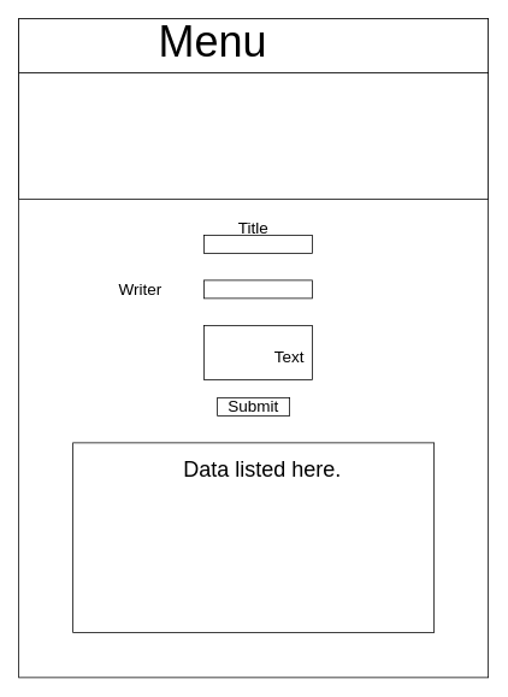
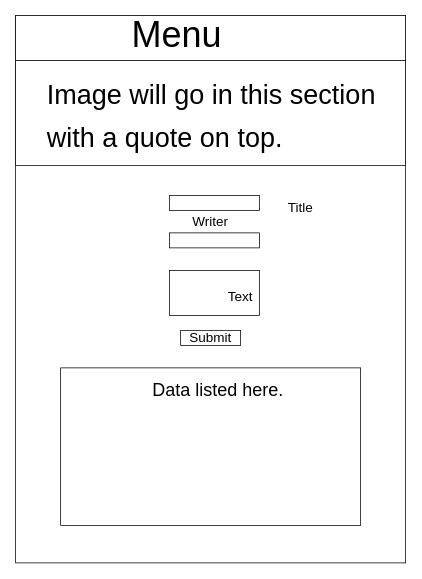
+ <mxCell id="6" value="&lt;font style=&quot;font-size: 36px&quot;&gt;Image will go in this section with a quote on top.&lt;/font&gt;" style="text;html=1;strokeColor=none;fillColor=none;align=left;verticalAlign=middle;whiteSpace=wrap;rounded=0;fontSize=48;" vertex="1" parent="1"><mxGeometry x="60" y="100" width="450" height="100" as="geometry" /></mxCell>
- <mxCell id="11" value="&lt;font style=&quot;font-size: 18px&quot;&gt;Title&lt;/font&gt;" style="text;html=1;strokeColor=none;fillColor=none;align=center;verticalAlign=middle;whiteSpace=wrap;rounded=0;fontSize=36;" vertex="1" parent="1"><mxGeometry x="250" y="230" width="60" height="30" as="geometry" /></mxCell>
+ <mxCell id="11" value="&lt;font style=&quot;font-size: 18px&quot;&gt;Title&lt;/font&gt;" style="text;html=1;strokeColor=none;fillColor=none;align=center;verticalAlign=middle;whiteSpace=wrap;rounded=0;fontSize=36;" vertex="1" parent="1"><mxGeometry x="370" y="255" width="60" height="30" as="geometry" /></mxCell>
- <mxCell id="12" value="Writer" style="text;html=1;strokeColor=none;fillColor=none;align=center;verticalAlign=middle;whiteSpace=wrap;rounded=0;fontSize=18;" vertex="1" parent="1"><mxGeometry x="125" y="305" width="60" height="30" as="geometry" /></mxCell>
+ <mxCell id="12" value="Writer" style="text;html=1;strokeColor=none;fillColor=none;align=center;verticalAlign=middle;whiteSpace=wrap;rounded=0;fontSize=18;" vertex="1" parent="1"><mxGeometry x="250" y="280" width="60" height="30" as="geometry" /></mxCell>
